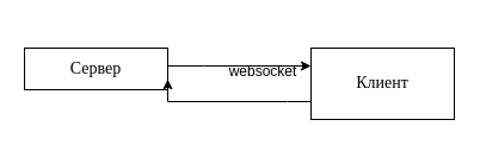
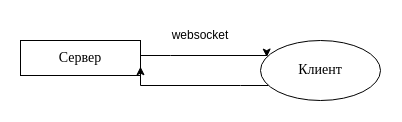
- <mxCell id="6" value="websocket" style="text;html=1;align=center;verticalAlign=middle;whiteSpace=wrap;rounded=0;" vertex="1" parent="1"><mxGeometry x="190" y="45" width="60" height="30" as="geometry" /></mxCell>
+ <mxCell id="6" value="websocket" style="text;html=1;align=center;verticalAlign=middle;whiteSpace=wrap;rounded=0;" vertex="1" parent="1"><mxGeometry x="170" y="20" width="60" height="30" as="geometry" /></mxCell>
- <mxCell id="5" value="&lt;font face=&quot;Times New Roman&quot;&gt;&lt;span style=&quot;font-size: 14px;&quot;&gt;Клиент&lt;/span&gt;&lt;/font&gt;" style="rounded=0;whiteSpace=wrap;html=1;" vertex="1" parent="1"><mxGeometry x="260" y="40" width="120" height="60" as="geometry" /></mxCell>
+ <mxCell id="5" value="&lt;font face=&quot;Times New Roman&quot;&gt;&lt;span style=&quot;font-size: 14px;&quot;&gt;Клиент&lt;/span&gt;&lt;/font&gt;" style="ellipse;whiteSpace=wrap;html=1;" vertex="1" parent="1"><mxGeometry x="260" y="40" width="120" height="60" as="geometry" /></mxCell>
